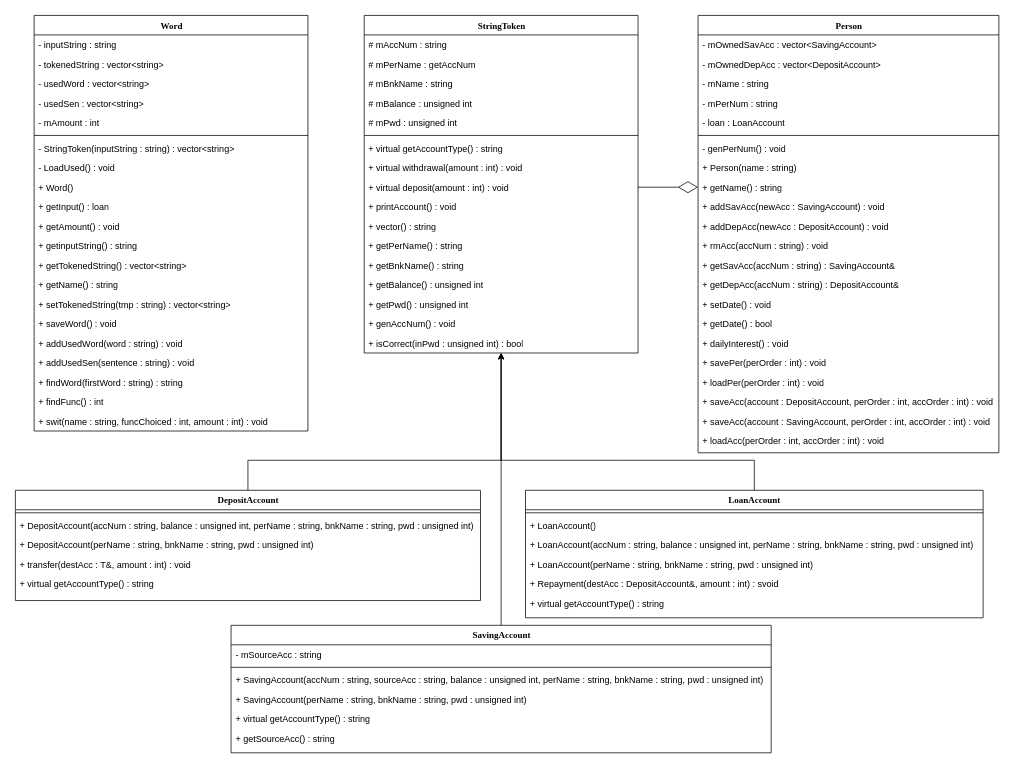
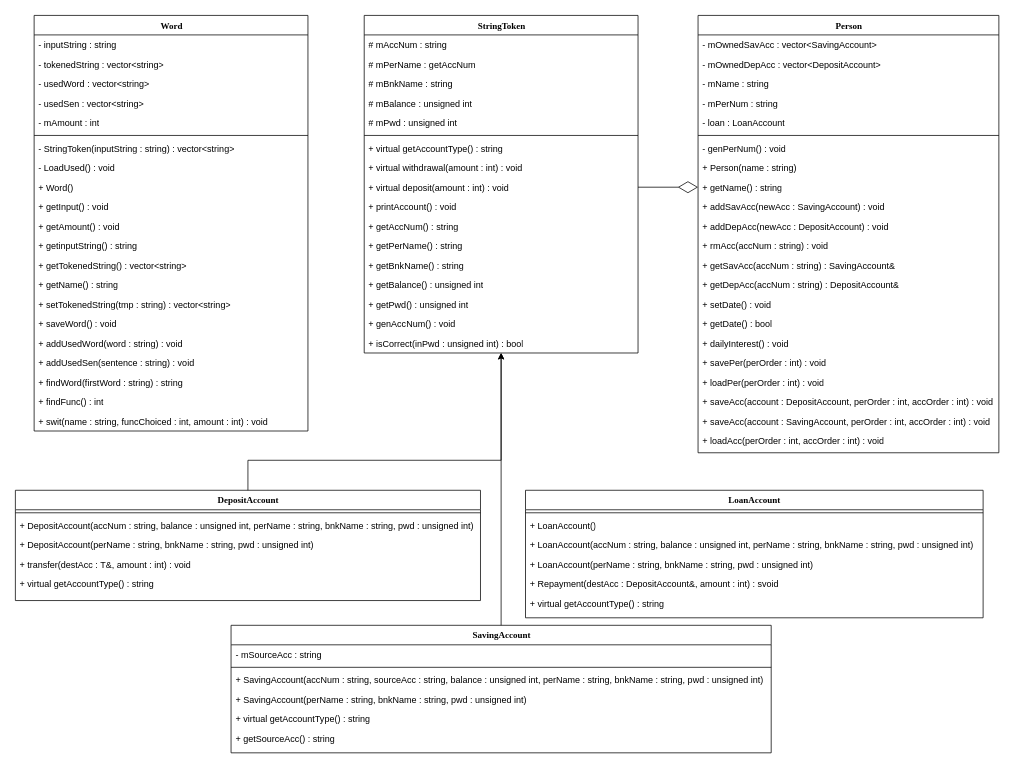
- <mxCell id="76" value="+ getInput() : loan" style="text;html=1;strokeColor=none;fillColor=none;align=left;verticalAlign=top;spacingLeft=4;spacingRight=4;whiteSpace=wrap;overflow=hidden;rotatable=0;points=[[0,0.5],[1,0.5]];portConstraint=eastwest;" vertex="1" parent="66"><mxGeometry y="242" width="365" height="26" as="geometry" /></mxCell>
+ <mxCell id="76" value="+ getInput() : void" style="text;html=1;strokeColor=none;fillColor=none;align=left;verticalAlign=top;spacingLeft=4;spacingRight=4;whiteSpace=wrap;overflow=hidden;rotatable=0;points=[[0,0.5],[1,0.5]];portConstraint=eastwest;" vertex="1" parent="66"><mxGeometry y="242" width="365" height="26" as="geometry" /></mxCell>
- <mxCell id="13" value="+ vector() : string" style="text;html=1;strokeColor=none;fillColor=none;align=left;verticalAlign=top;spacingLeft=4;spacingRight=4;whiteSpace=wrap;overflow=hidden;rotatable=0;points=[[0,0.5],[1,0.5]];portConstraint=eastwest;" parent="2" vertex="1"><mxGeometry y="268" width="365" height="26" as="geometry" /></mxCell>
+ <mxCell id="13" value="+ getAccNum() : string" style="text;html=1;strokeColor=none;fillColor=none;align=left;verticalAlign=top;spacingLeft=4;spacingRight=4;whiteSpace=wrap;overflow=hidden;rotatable=0;points=[[0,0.5],[1,0.5]];portConstraint=eastwest;" parent="2" vertex="1"><mxGeometry y="268" width="365" height="26" as="geometry" /></mxCell>
- <mxCell id="51" style="edgeStyle=orthogonalEdgeStyle;rounded=0;orthogonalLoop=1;jettySize=auto;html=1;exitX=0.5;exitY=0;exitDx=0;exitDy=0;entryX=0.5;entryY=1;entryDx=0;entryDy=0;" parent="1" source="52" target="2" edge="1"><mxGeometry relative="1" as="geometry"><Array as="points"><mxPoint x="823" y="613" /><mxPoint x="588" y="613" /></Array></mxGeometry></mxCell>
